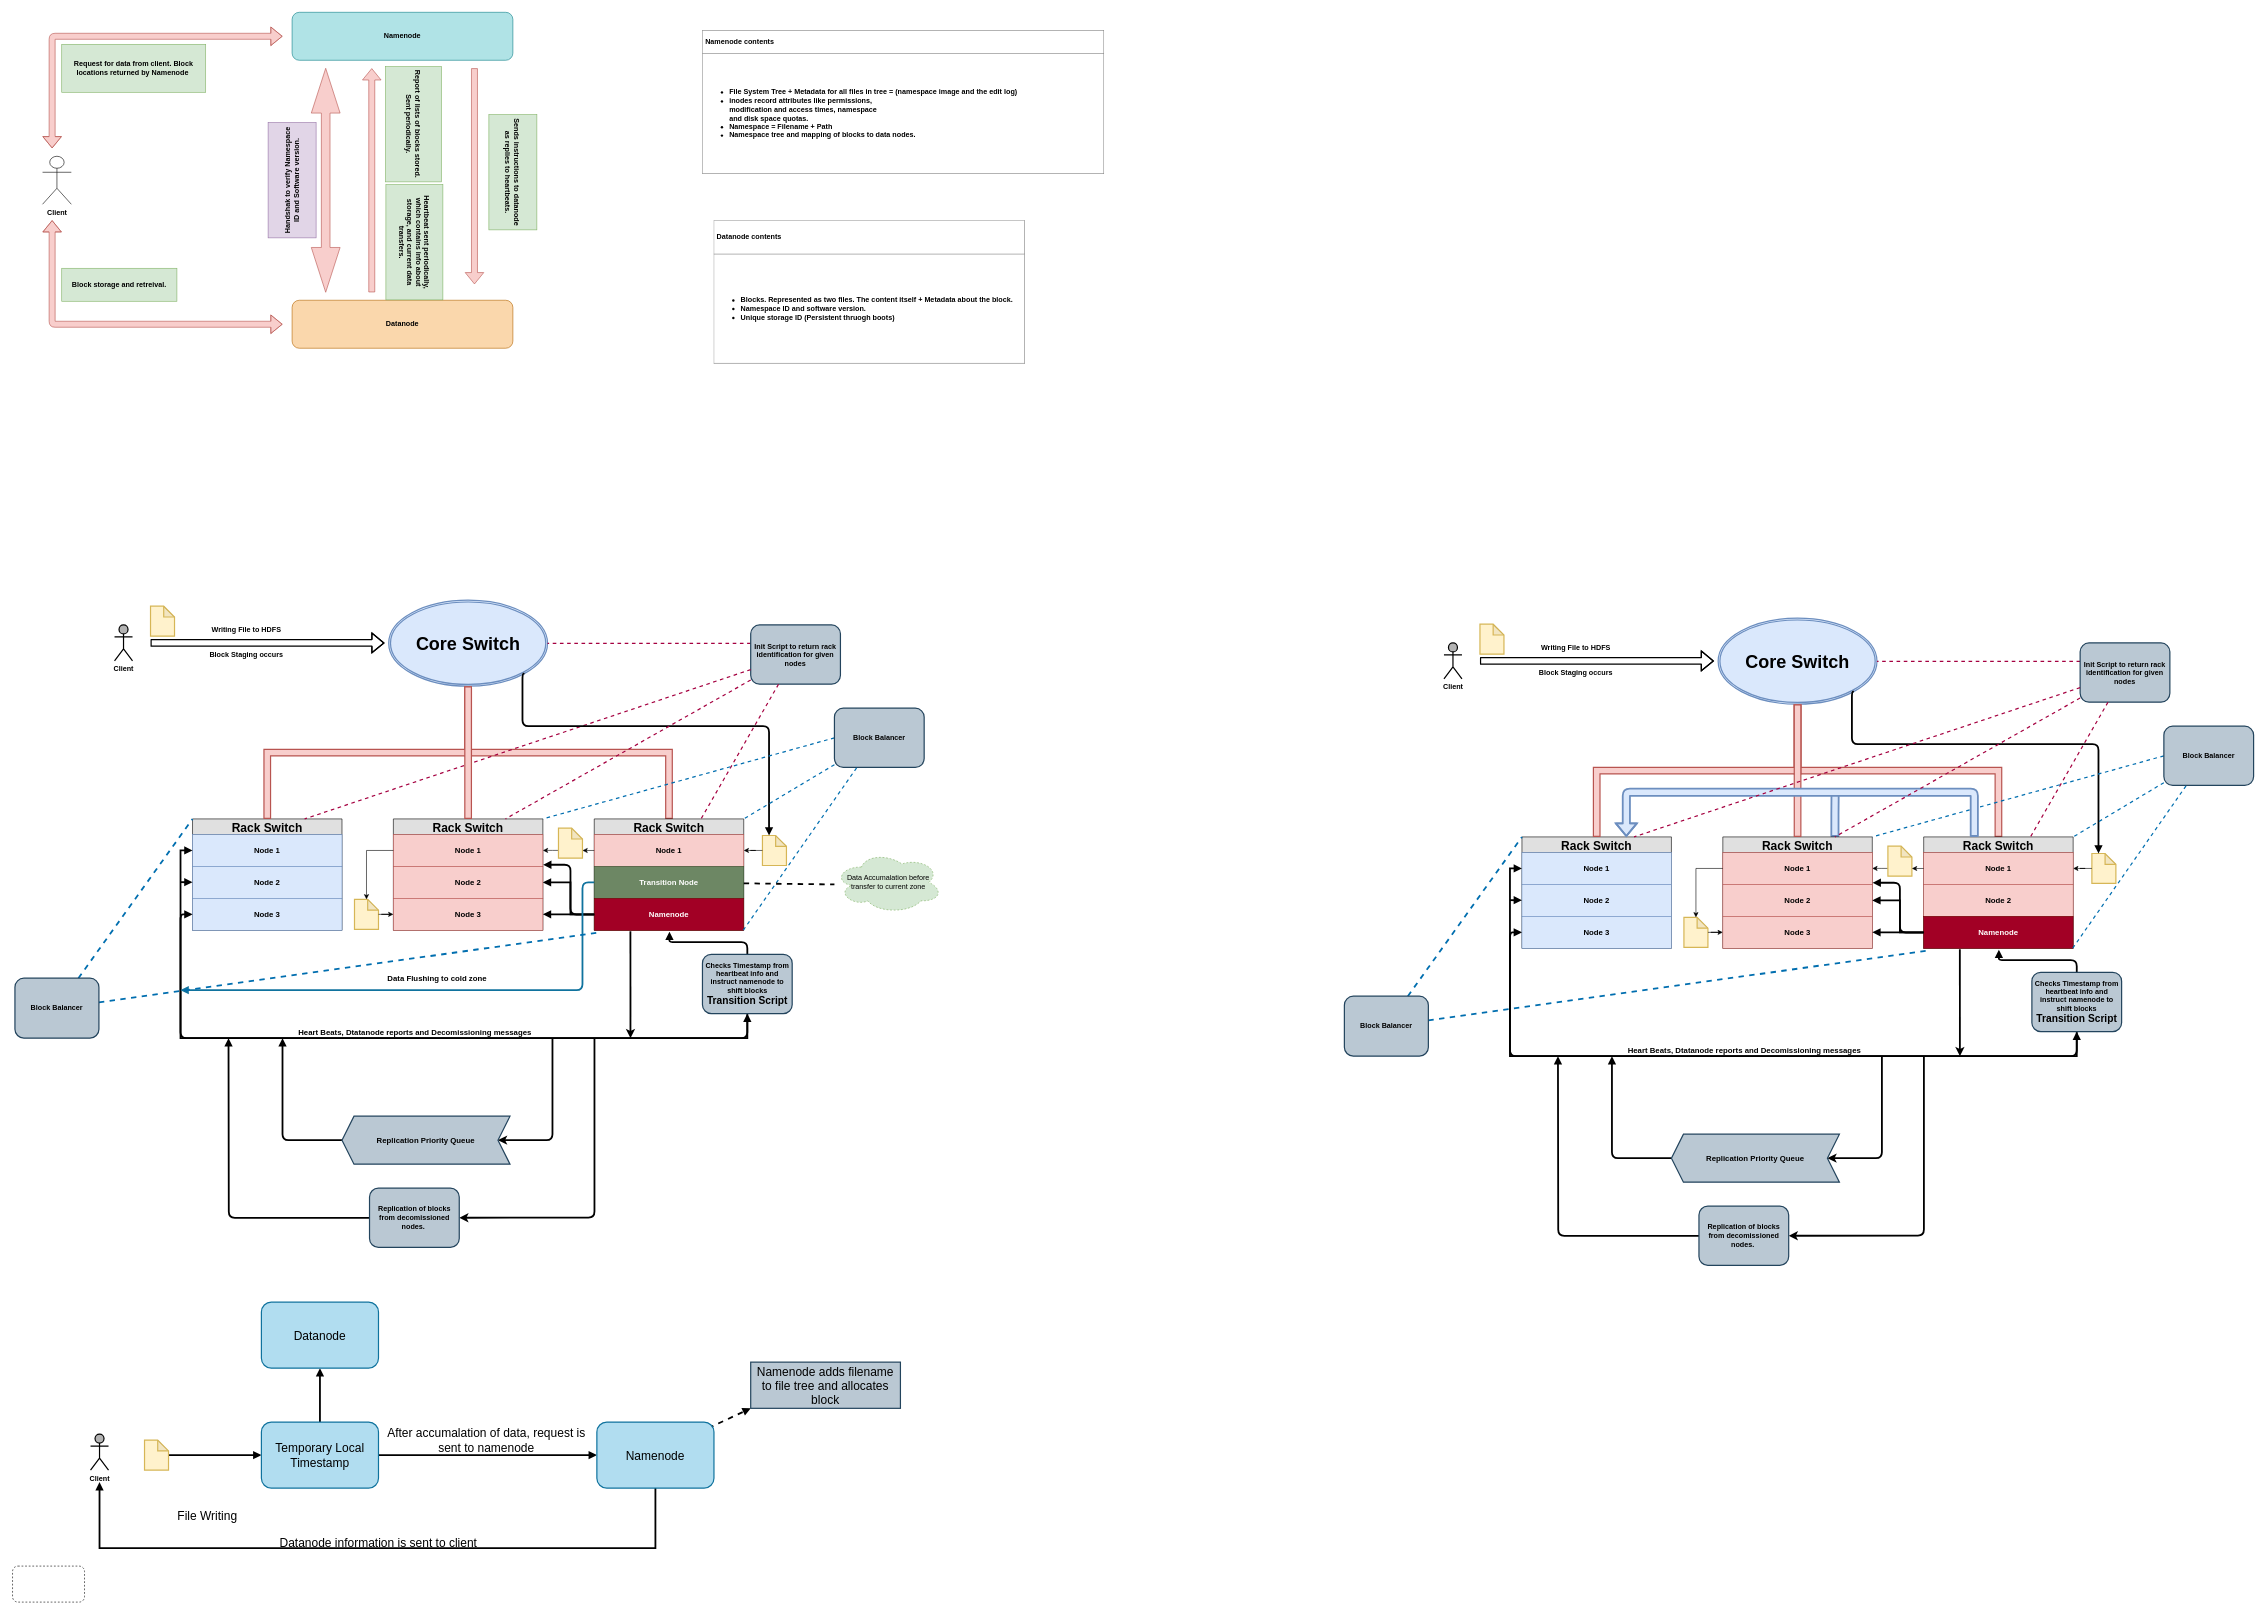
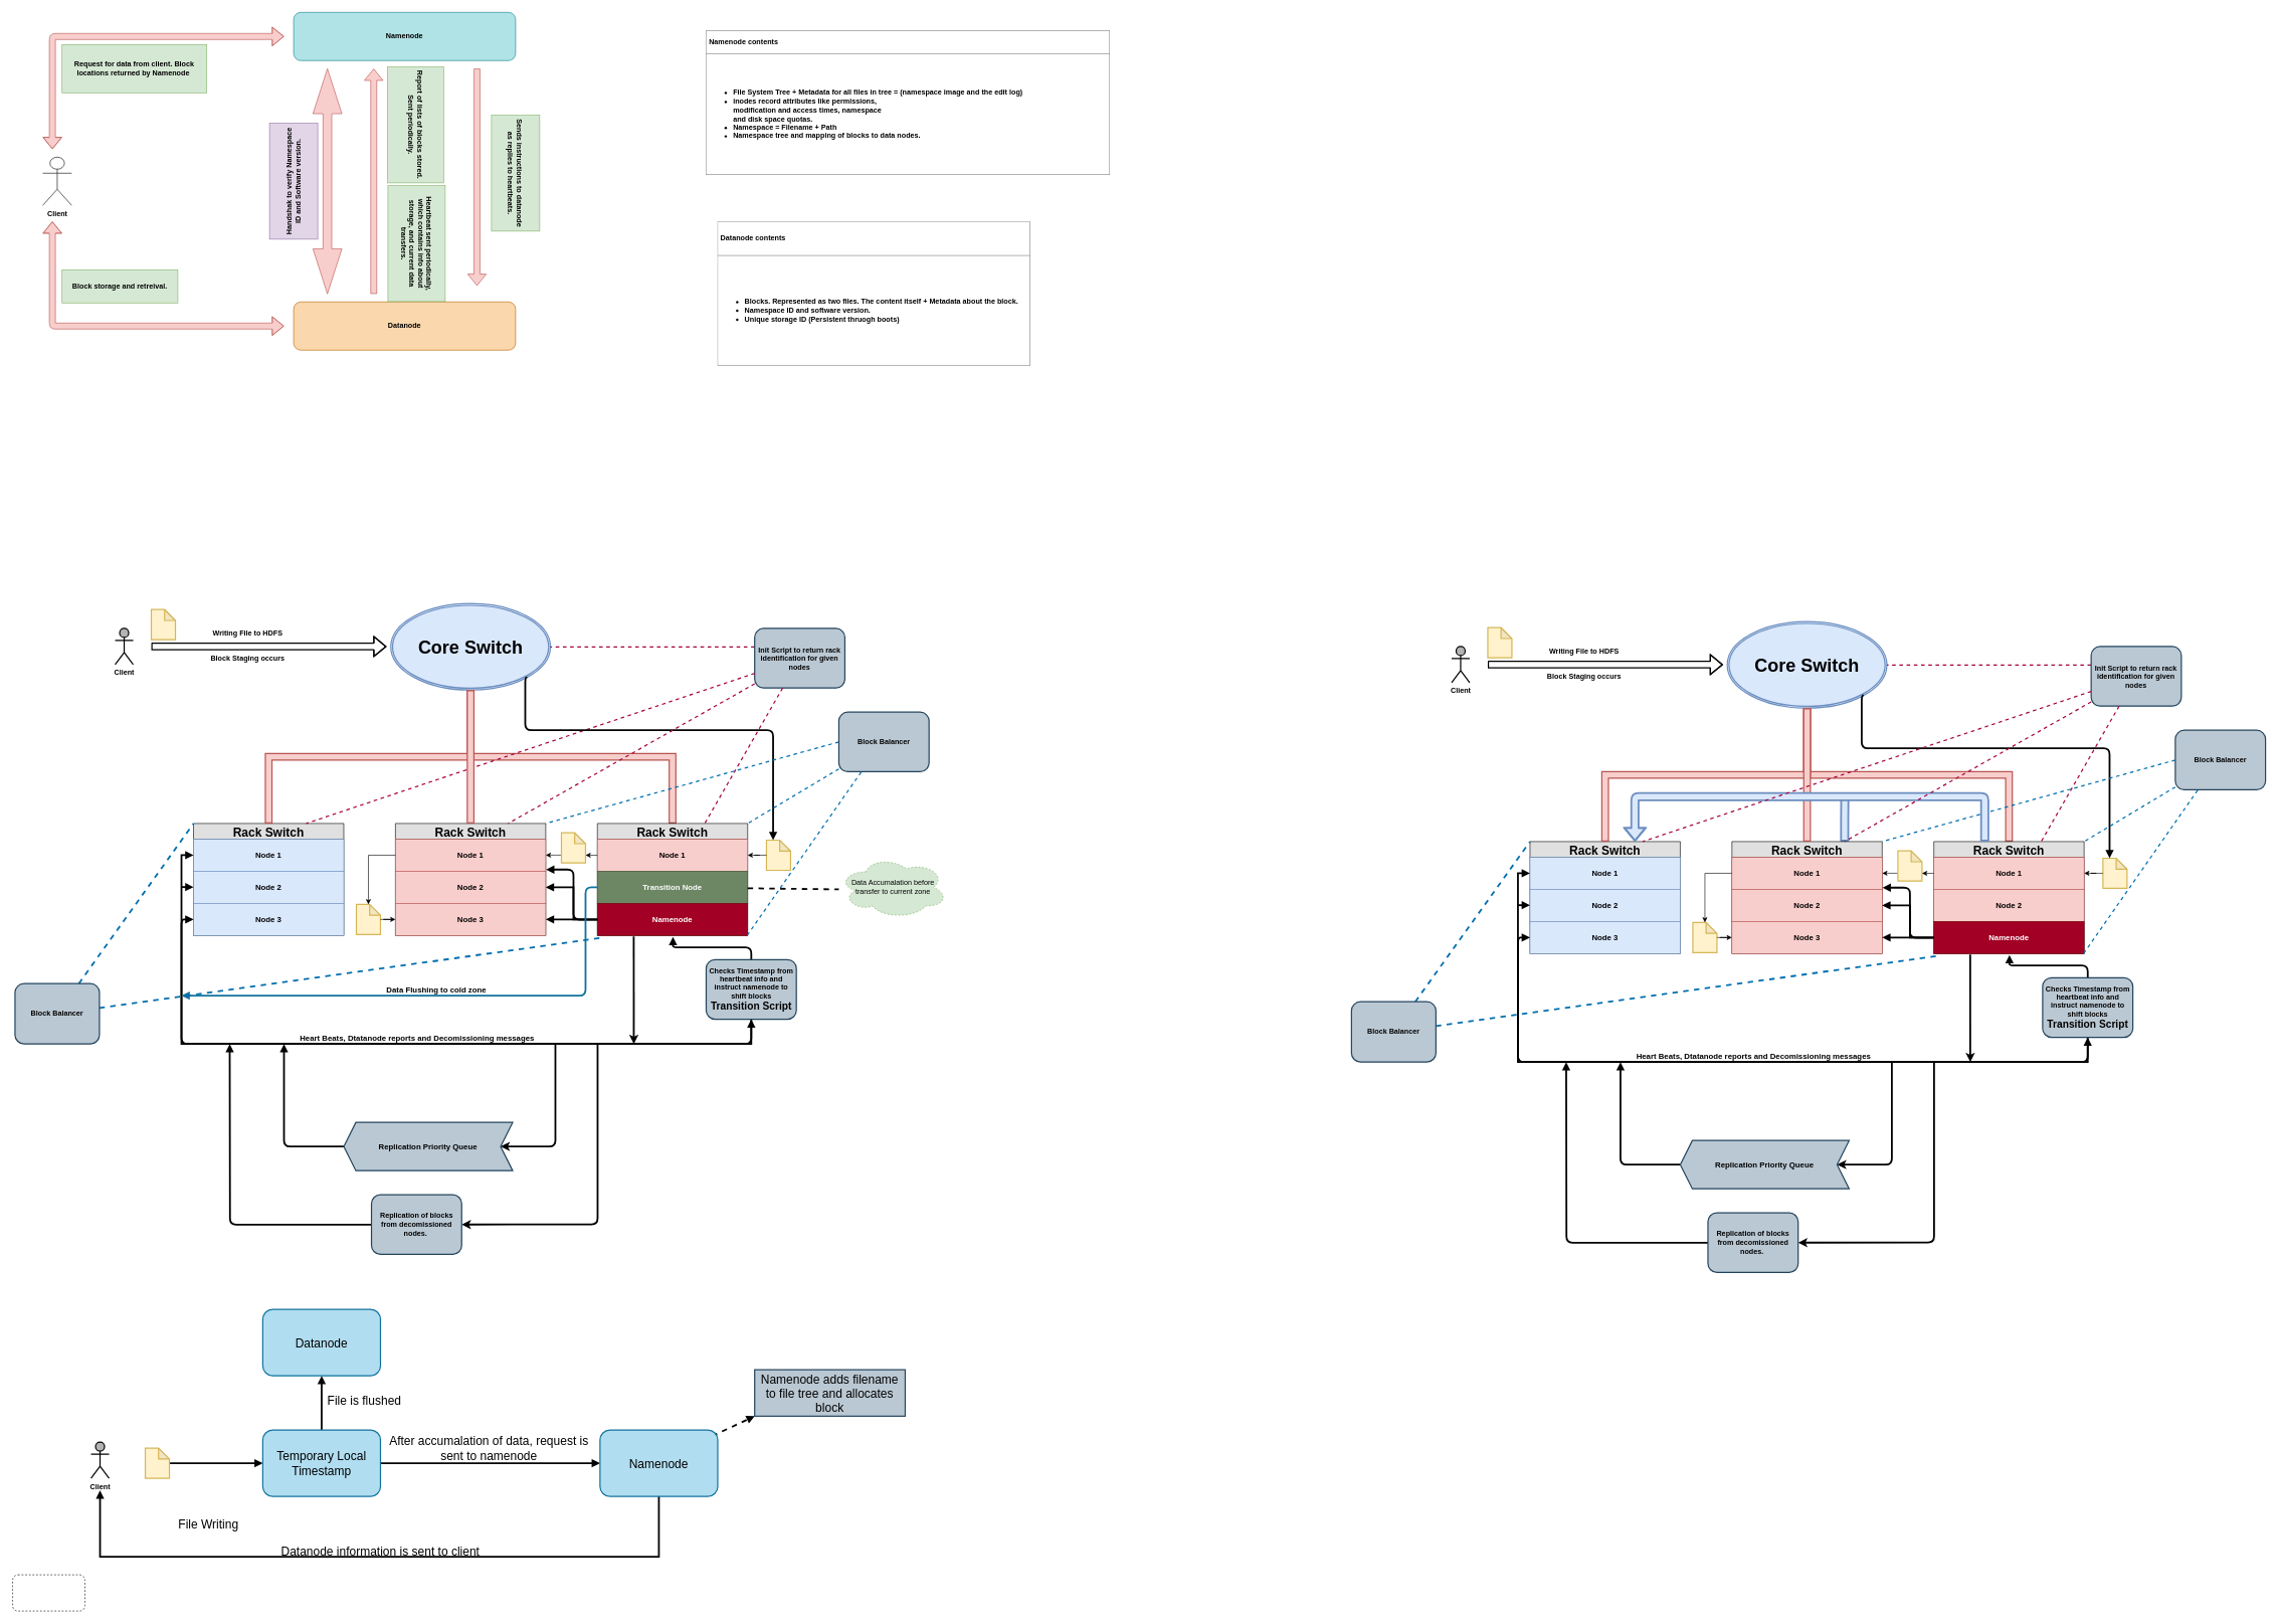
- <mxCell id="100" value="Data Flushing to cold zone" style="text;html=1;strokeColor=none;fillColor=none;align=center;verticalAlign=middle;whiteSpace=wrap;rounded=0;fontSize=13;fontStyle=1" vertex="1" parent="1"><mxGeometry x="523" y="1619.62" width="410" height="20" as="geometry" /></mxCell>
+ <mxCell id="100" value="Data Flushing to cold zone" style="text;html=1;strokeColor=none;fillColor=none;align=center;verticalAlign=middle;whiteSpace=wrap;rounded=0;fontSize=13;fontStyle=1" vertex="1" parent="1"><mxGeometry x="518" y="1629.62" width="410" height="20" as="geometry" /></mxCell>
+ <mxCell id="19" value="File is flushed" style="text;html=1;strokeColor=none;fillColor=none;align=center;verticalAlign=middle;whiteSpace=wrap;rounded=0;fontSize=20;" parent="1" vertex="1"><mxGeometry x="537.03" y="2310" width="132.97" height="20" as="geometry" /></mxCell>
